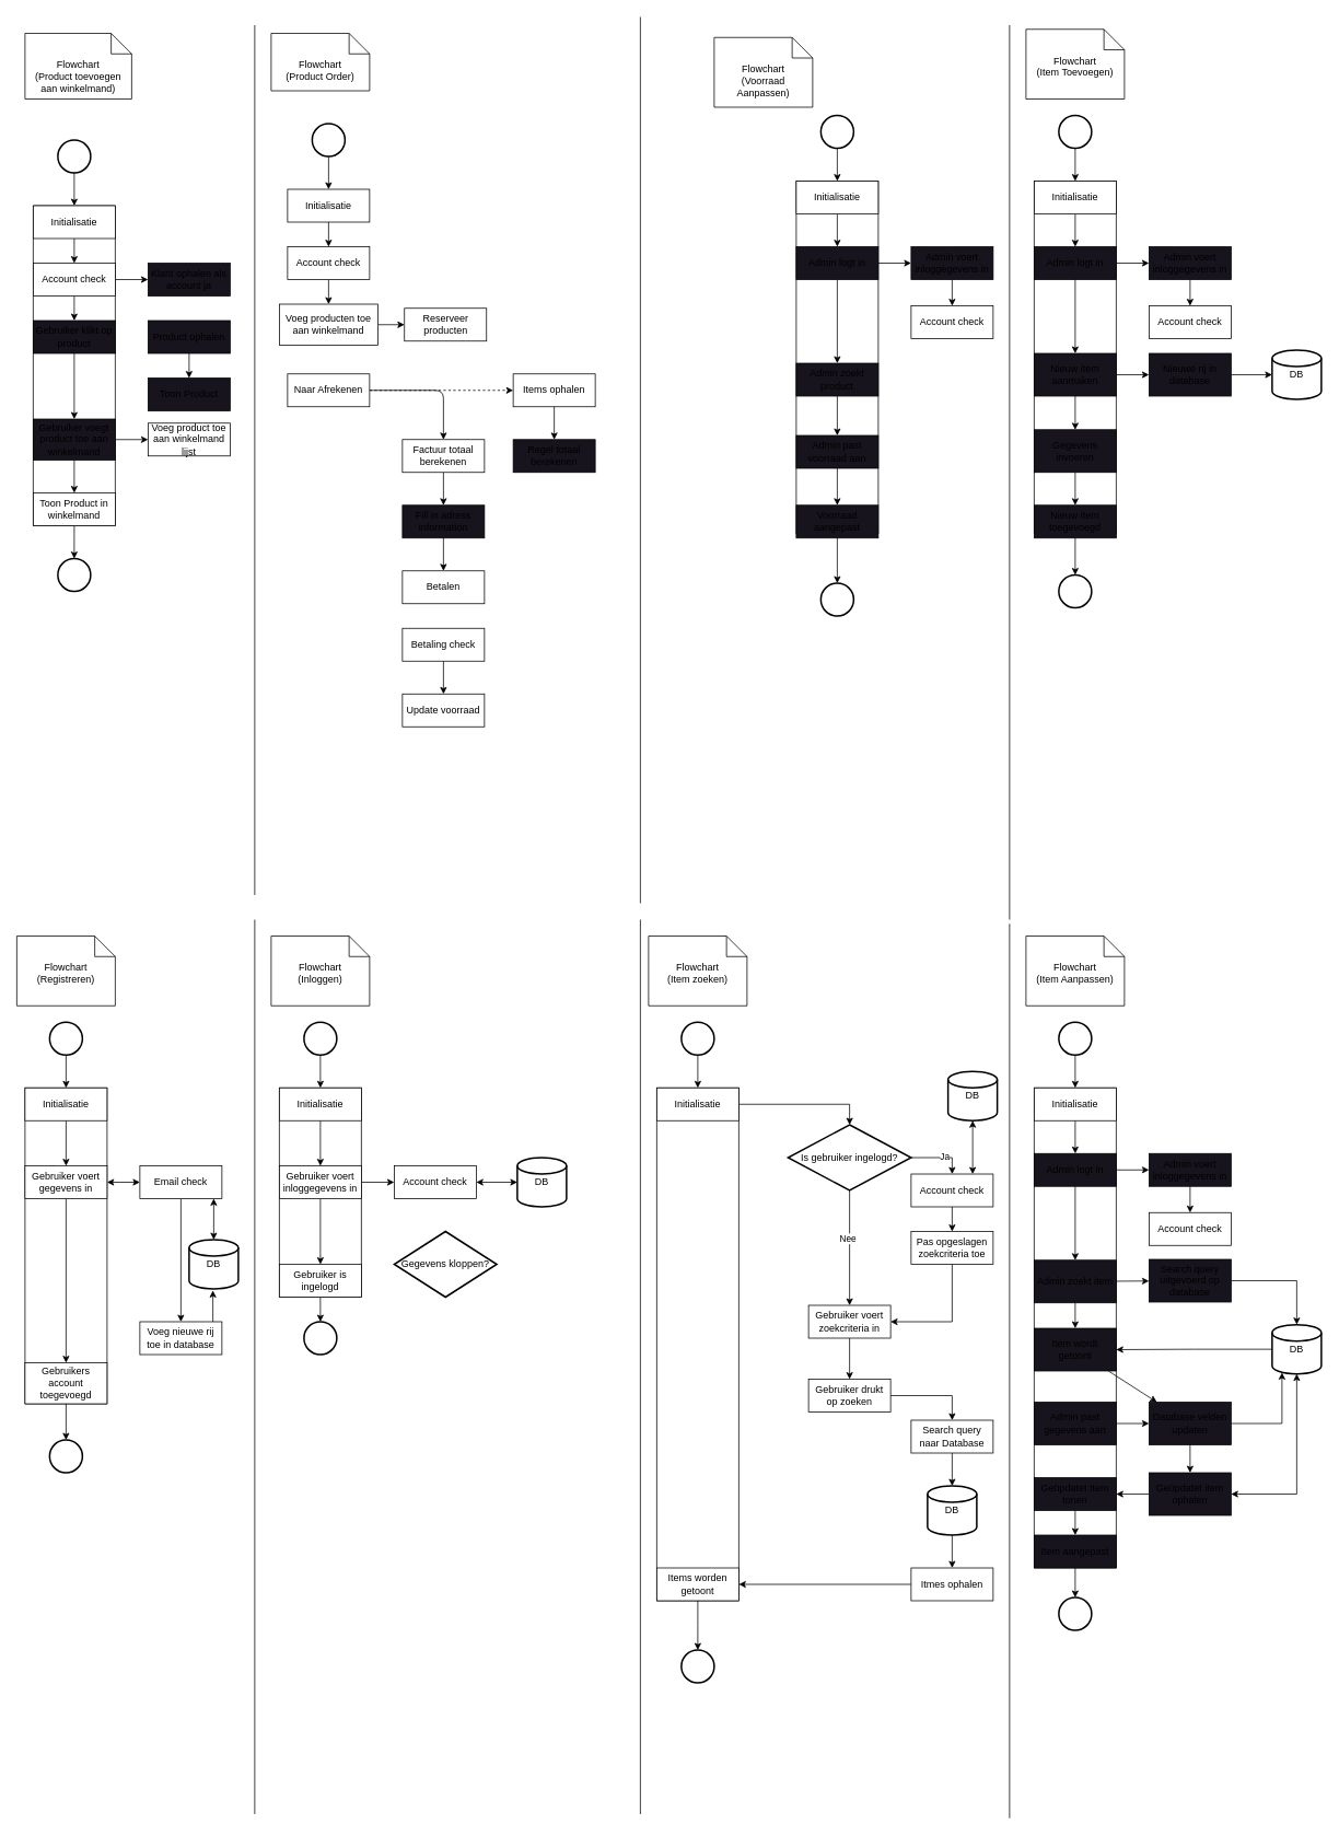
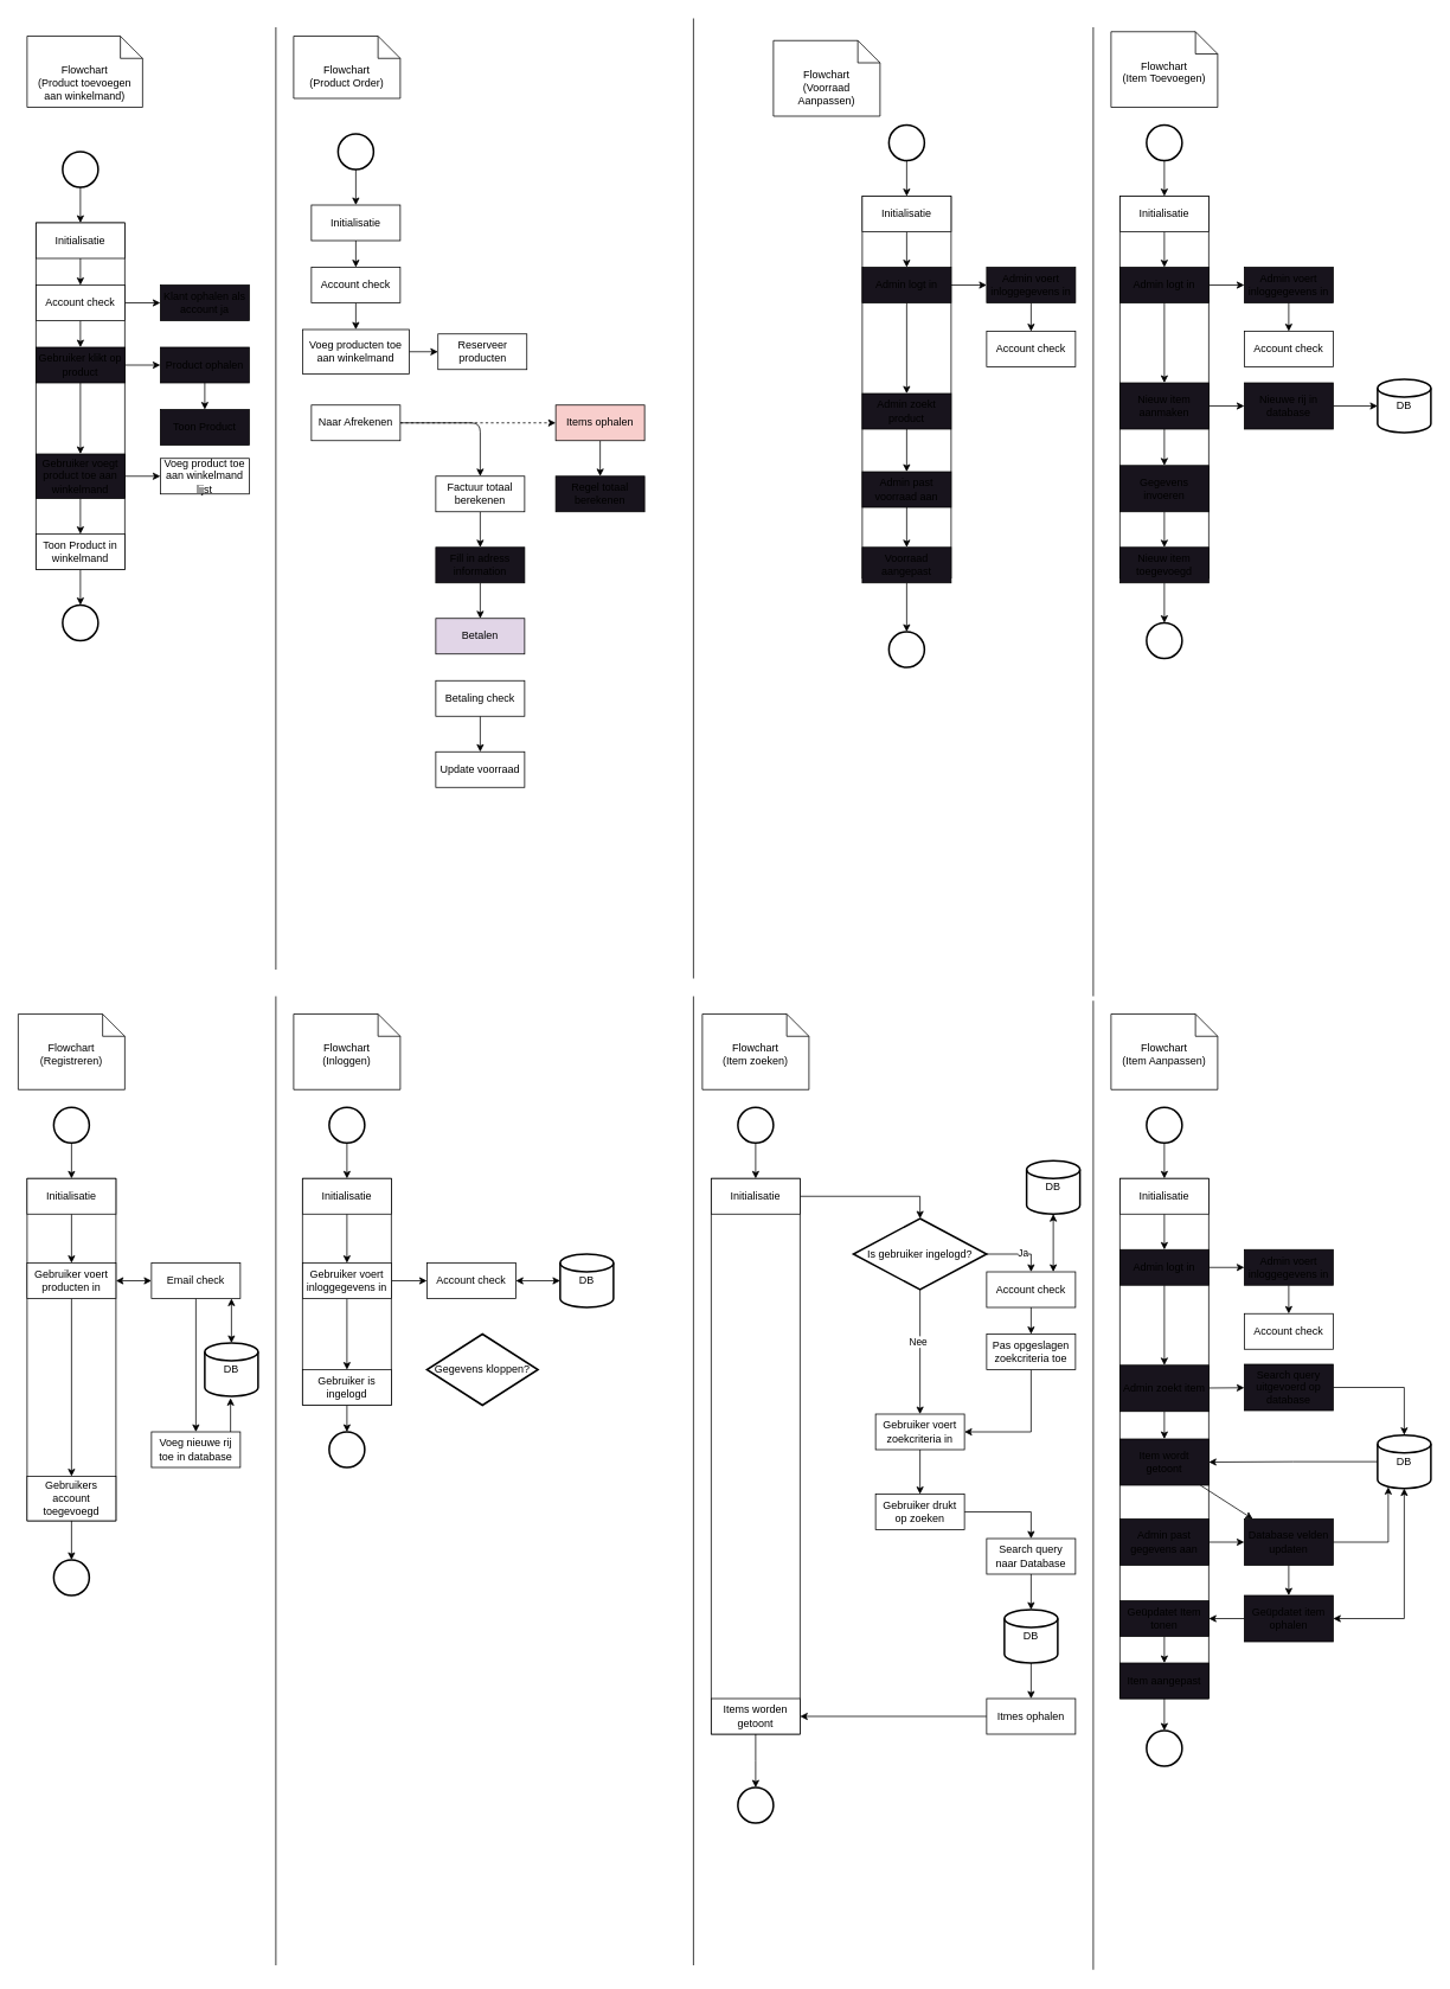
+ <mxCell id="44" value="" style="edgeStyle=orthogonalEdgeStyle;html=1;" parent="1" source="46" target="48" edge="1"><mxGeometry relative="1" as="geometry" /></mxCell>
- <mxCell id="27" value="Items ophalen" style="whiteSpace=wrap;html=1;align=center;" parent="1" vertex="1"><mxGeometry x="625" y="455" width="100" height="40" as="geometry" /></mxCell>
+ <mxCell id="27" value="Items ophalen" style="whiteSpace=wrap;html=1;align=center;fillColor=#f8cecc;" parent="1" vertex="1"><mxGeometry x="625" y="455" width="100" height="40" as="geometry" /></mxCell>
- <mxCell id="24" value="Betalen" style="whiteSpace=wrap;html=1;align=center;" parent="1" vertex="1"><mxGeometry x="490" y="695" width="100" height="40" as="geometry" /></mxCell>
+ <mxCell id="24" value="Betalen" style="whiteSpace=wrap;html=1;align=center;fillColor=#e1d5e7;" parent="1" vertex="1"><mxGeometry x="490" y="695" width="100" height="40" as="geometry" /></mxCell>
- <mxCell id="140" value="Gebruiker voert gegevens in" style="whiteSpace=wrap;html=1;align=center;" parent="1" vertex="1"><mxGeometry x="30" y="1420" width="100" height="40" as="geometry" /></mxCell>
+ <mxCell id="140" value="Gebruiker voert producten in" style="whiteSpace=wrap;html=1;align=center;" parent="1" vertex="1"><mxGeometry x="30" y="1420" width="100" height="40" as="geometry" /></mxCell>
